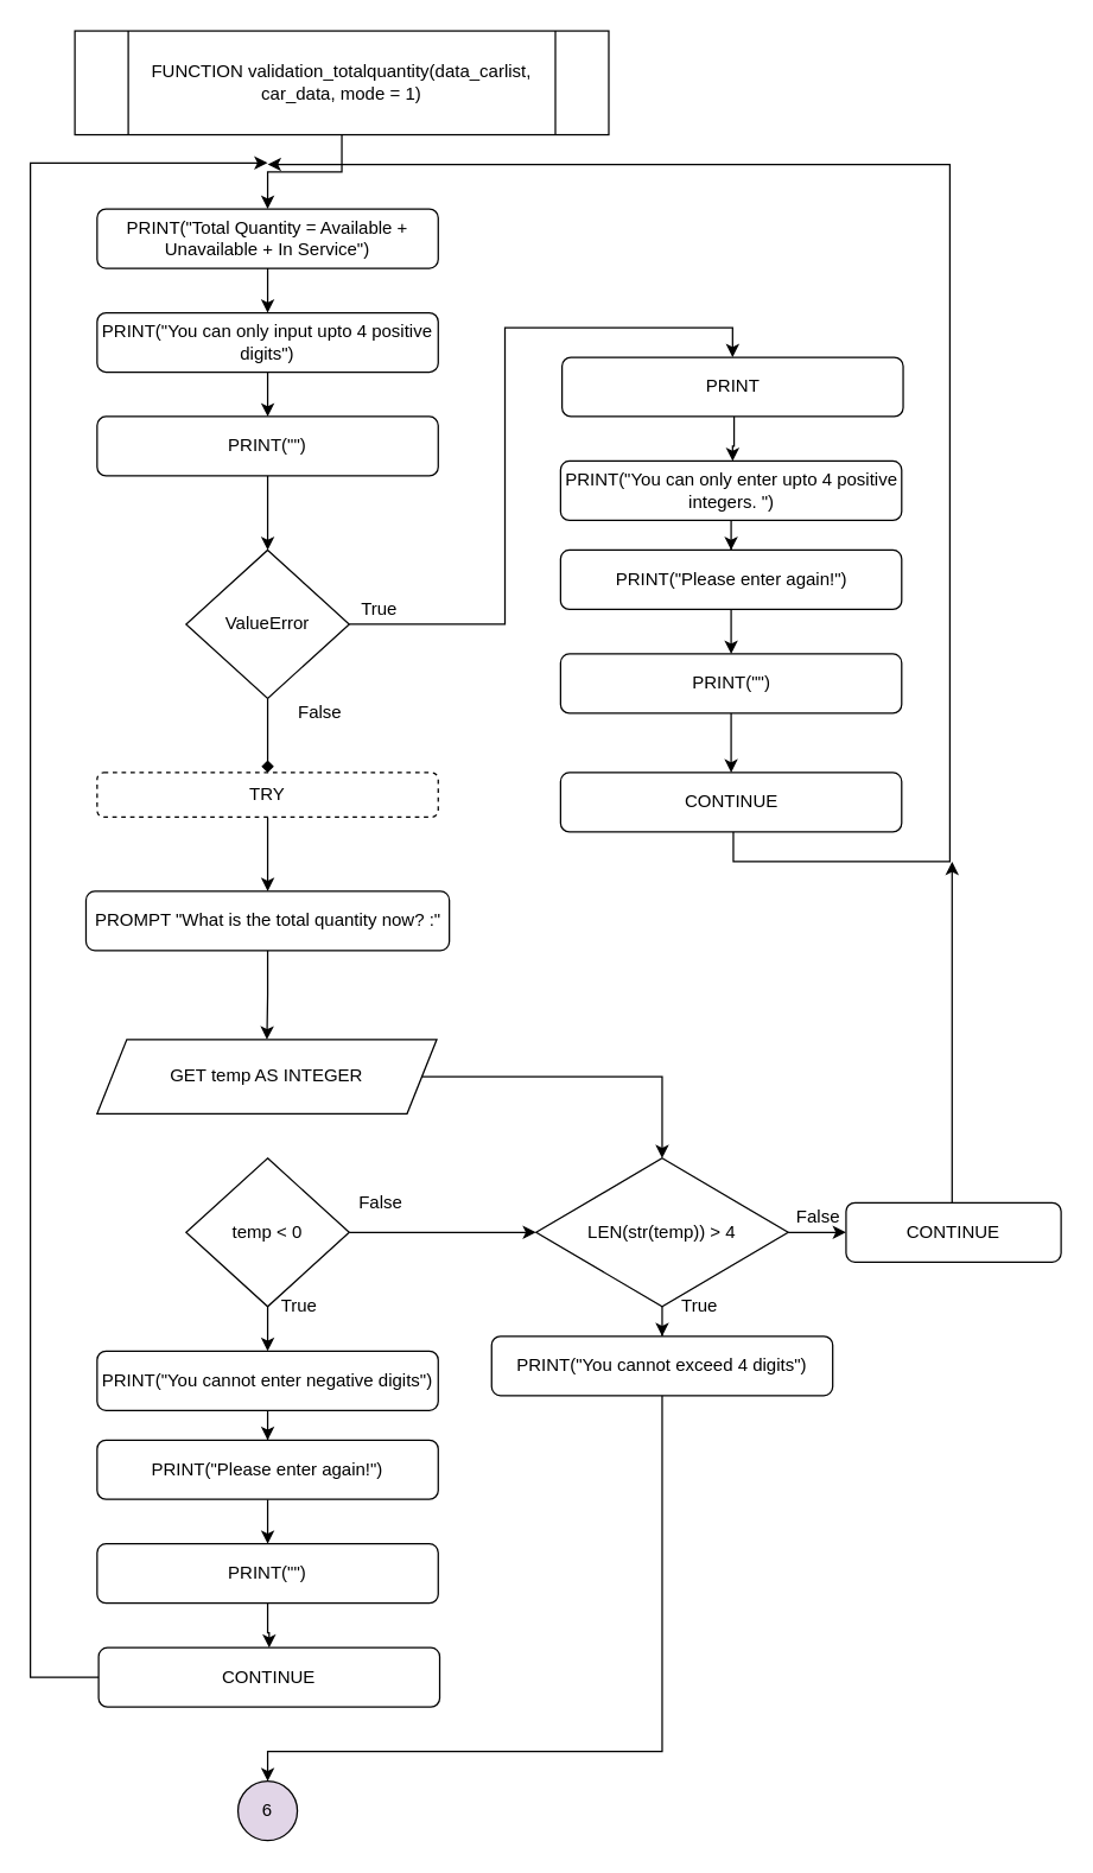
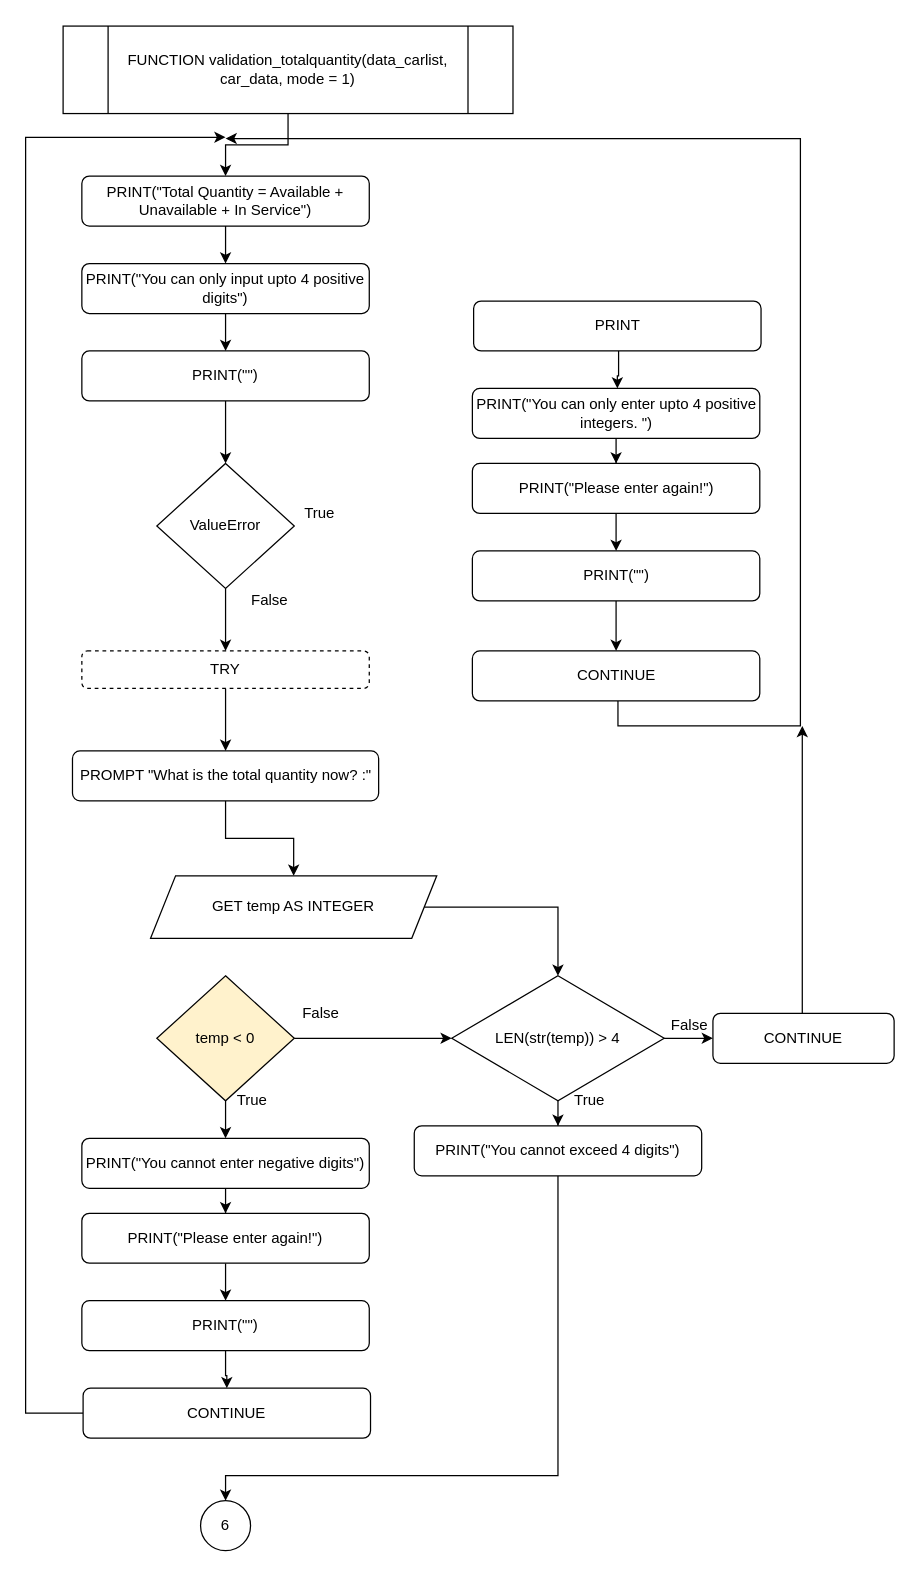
- <mxCell id="14" style="edgeStyle=orthogonalEdgeStyle;rounded=0;orthogonalLoop=1;jettySize=auto;html=1;entryX=0.5;entryY=0;entryDx=0;entryDy=0;exitX=1;exitY=0.5;exitDx=0;exitDy=0;" parent="1" source="16" target="47" edge="1"><mxGeometry relative="1" as="geometry"><Array as="points"><mxPoint x="340" y="420" /><mxPoint x="340" y="220" /><mxPoint x="494" y="220" /></Array></mxGeometry></mxCell>
- <mxCell id="15" style="edgeStyle=orthogonalEdgeStyle;rounded=0;orthogonalLoop=1;jettySize=auto;html=1;entryX=0.5;entryY=0;entryDx=0;entryDy=0;endArrow=diamond;" parent="1" source="16" target="49" edge="1"><mxGeometry relative="1" as="geometry" /></mxCell>
+ <mxCell id="15" style="edgeStyle=orthogonalEdgeStyle;rounded=0;orthogonalLoop=1;jettySize=auto;html=1;entryX=0.5;entryY=0;entryDx=0;entryDy=0;" parent="1" source="16" target="49" edge="1"><mxGeometry relative="1" as="geometry" /></mxCell>
- <mxCell id="13" value="GET temp AS INTEGER" style="shape=parallelogram;perimeter=parallelogramPerimeter;whiteSpace=wrap;html=1;fixedSize=1;" parent="1" vertex="1"><mxGeometry x="65" y="700" width="229" height="50" as="geometry" /></mxCell>
+ <mxCell id="13" value="GET temp AS INTEGER" style="shape=parallelogram;perimeter=parallelogramPerimeter;whiteSpace=wrap;html=1;fixedSize=1;" parent="1" vertex="1"><mxGeometry x="120" y="700" width="229" height="50" as="geometry" /></mxCell>
- <mxCell id="19" value="temp &lt; 0" style="rhombus;whiteSpace=wrap;html=1;" parent="1" vertex="1"><mxGeometry x="125" y="780" width="110" height="100" as="geometry" /></mxCell>
+ <mxCell id="19" value="temp &lt; 0" style="rhombus;whiteSpace=wrap;html=1;fillColor=#fff2cc;" parent="1" vertex="1"><mxGeometry x="125" y="780" width="110" height="100" as="geometry" /></mxCell>
- <mxCell id="50" value="6" style="ellipse;whiteSpace=wrap;html=1;aspect=fixed;fillColor=#e1d5e7;" parent="1" vertex="1"><mxGeometry x="160" y="1200" width="40" height="40" as="geometry" /></mxCell>
+ <mxCell id="50" value="6" style="ellipse;whiteSpace=wrap;html=1;aspect=fixed;" parent="1" vertex="1"><mxGeometry x="160" y="1200" width="40" height="40" as="geometry" /></mxCell>
